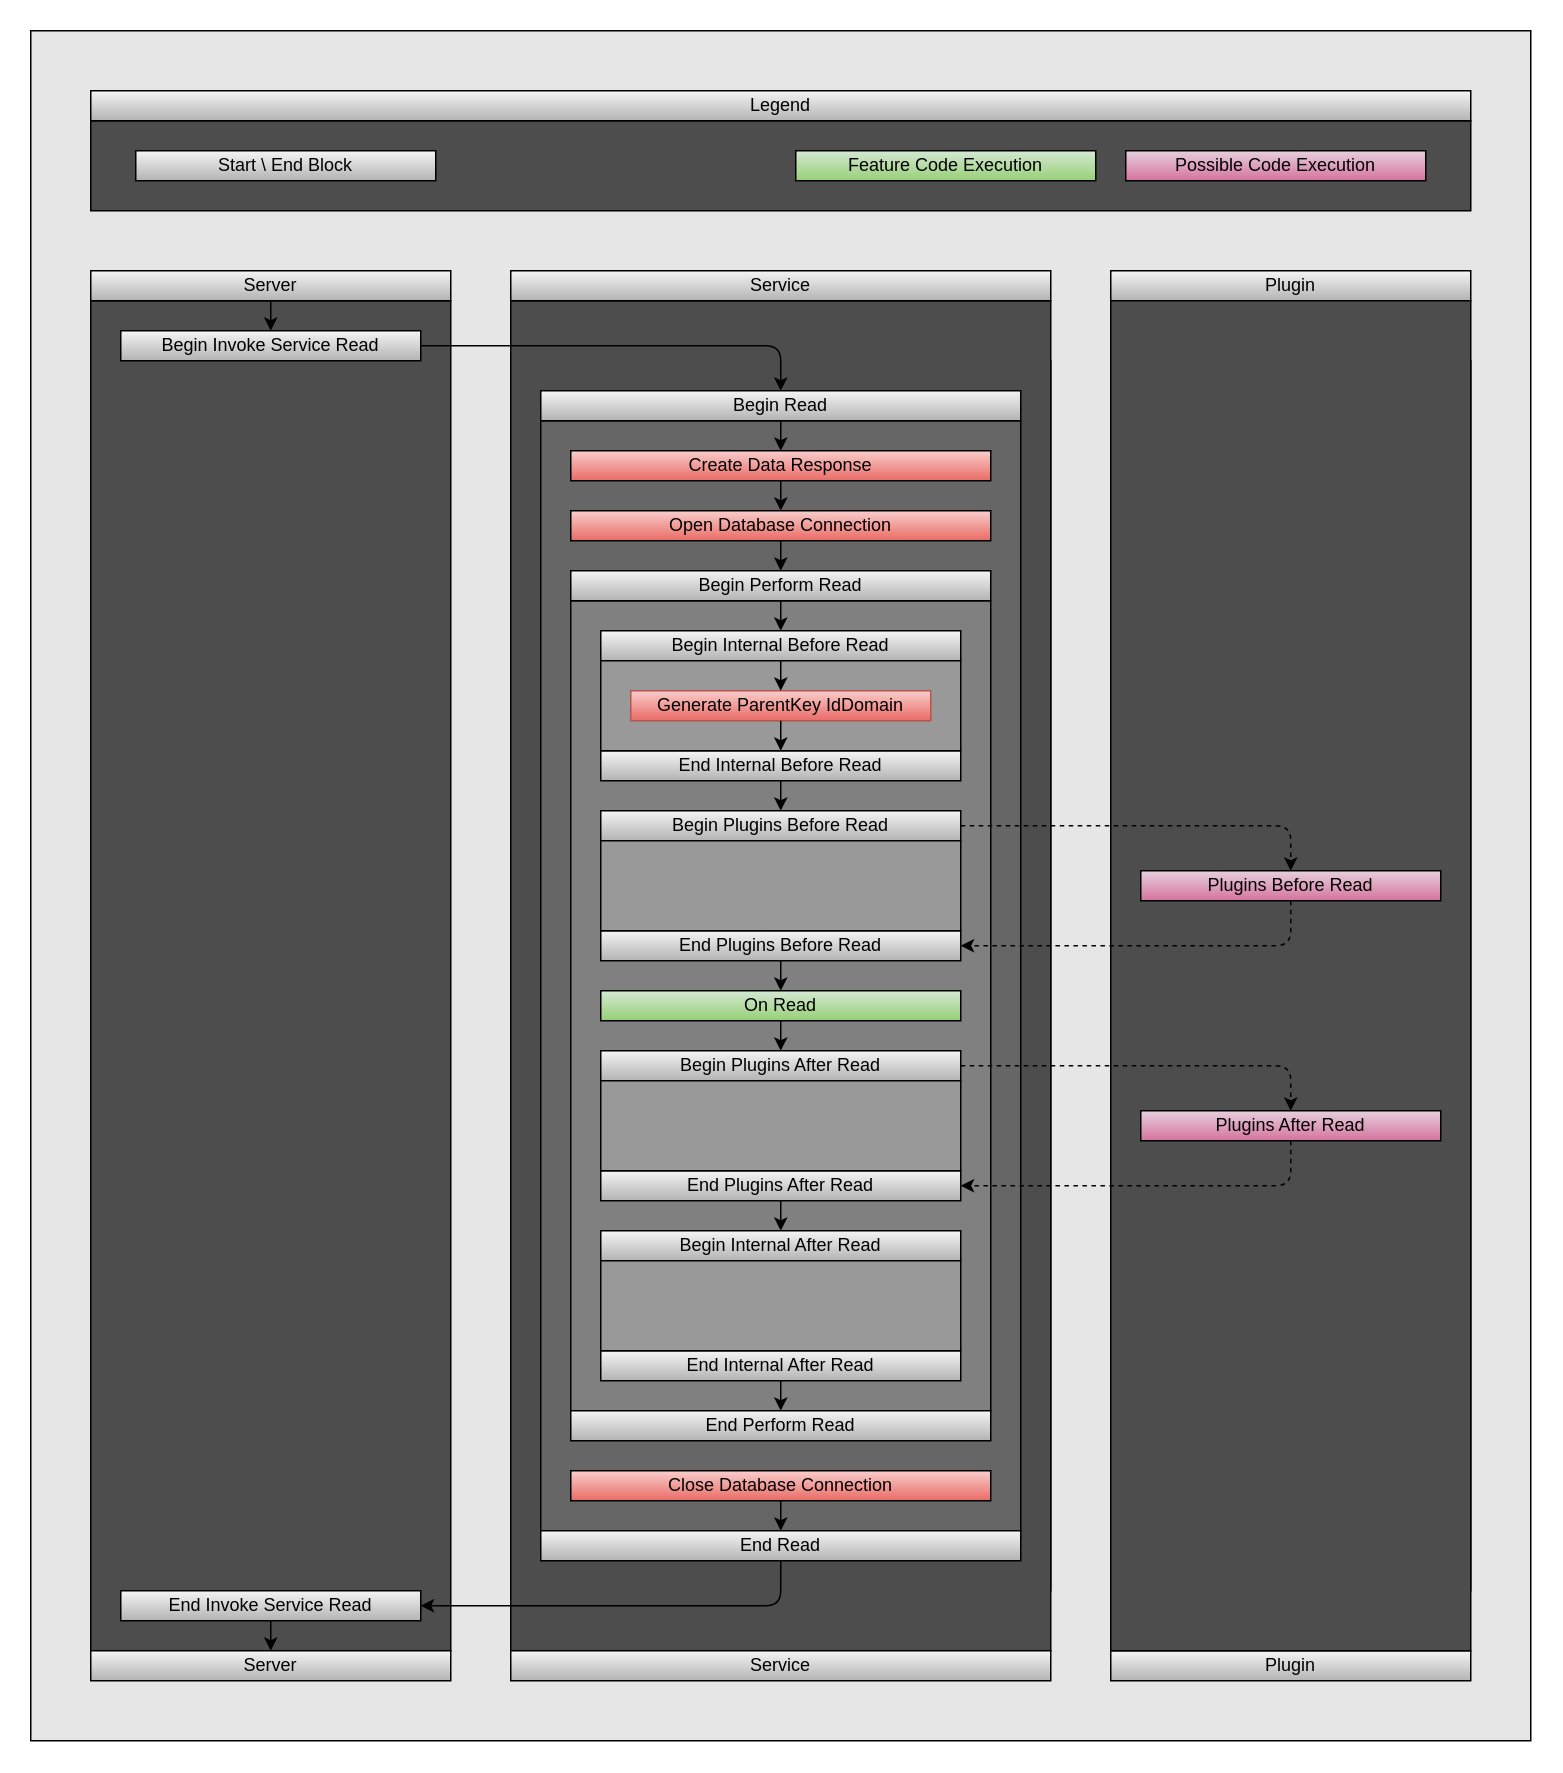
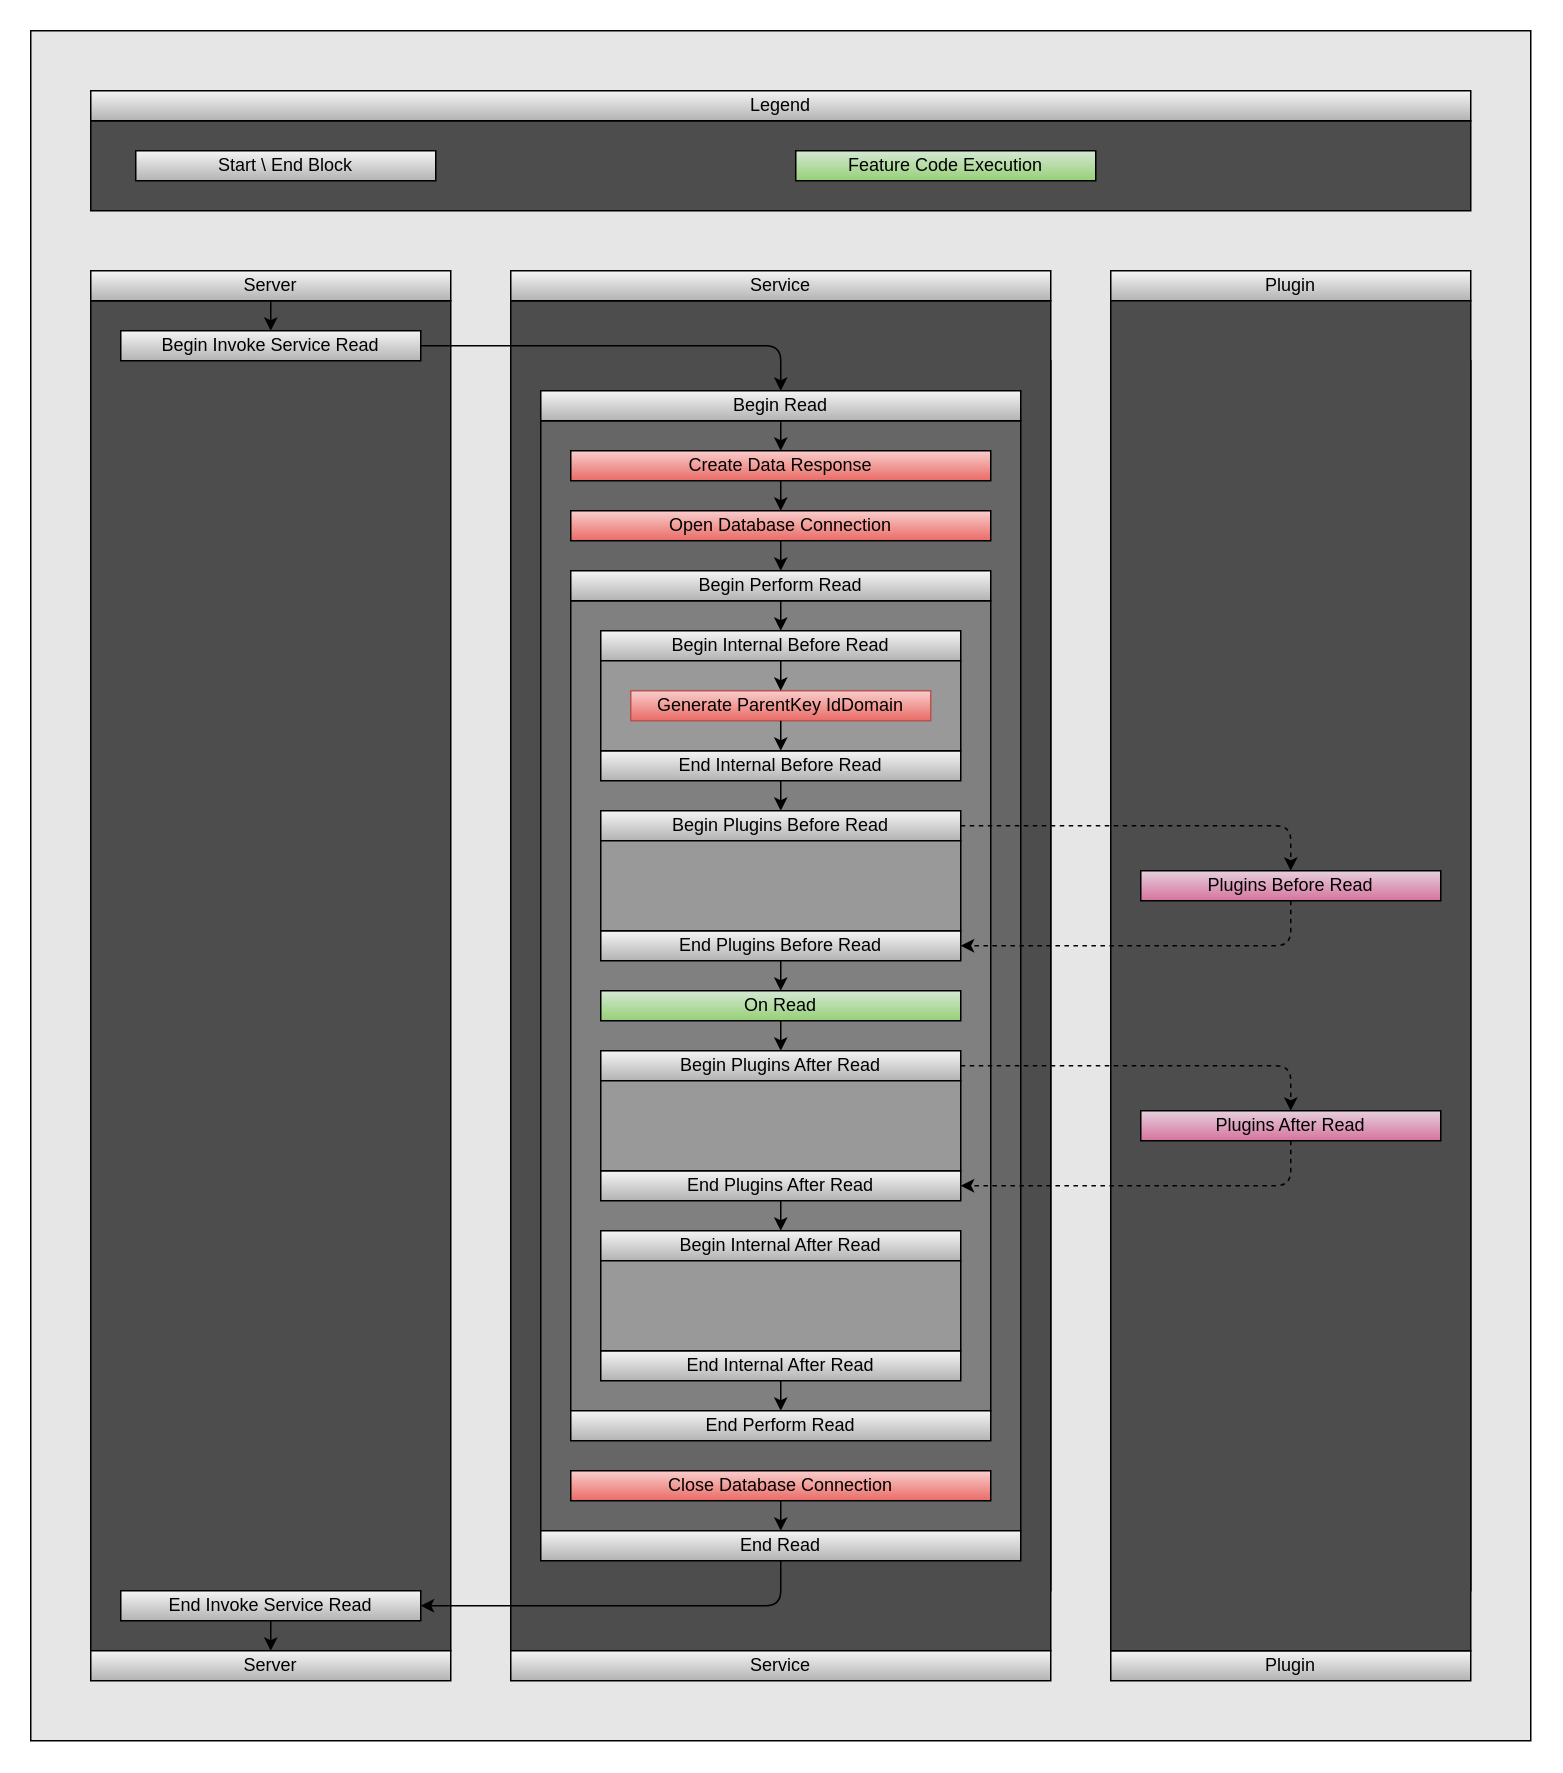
- <mxCell id="16" value="Possible Code Execution" style="rounded=0;whiteSpace=wrap;html=1;fillColor=#e6d0de;gradientColor=#d5739d;" parent="1" vertex="1"><mxGeometry x="750" y="100" width="200" height="20" as="geometry" /></mxCell>
